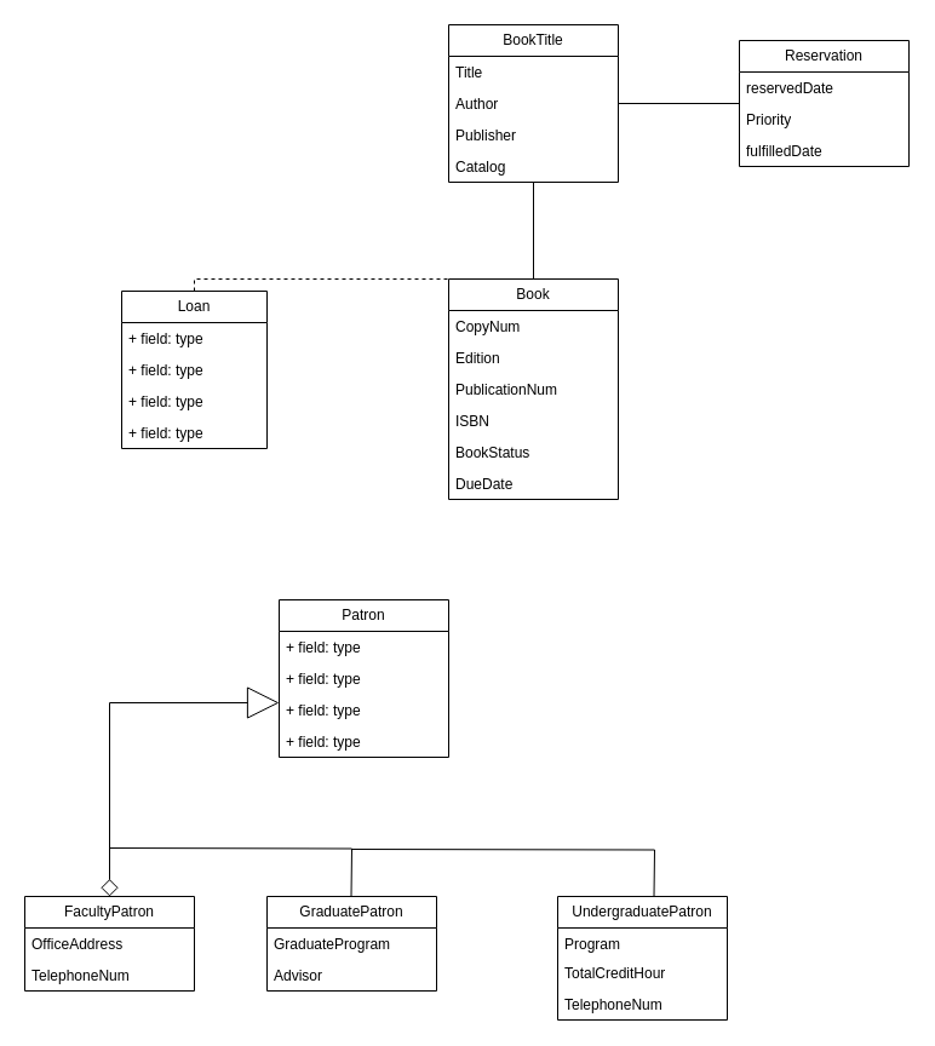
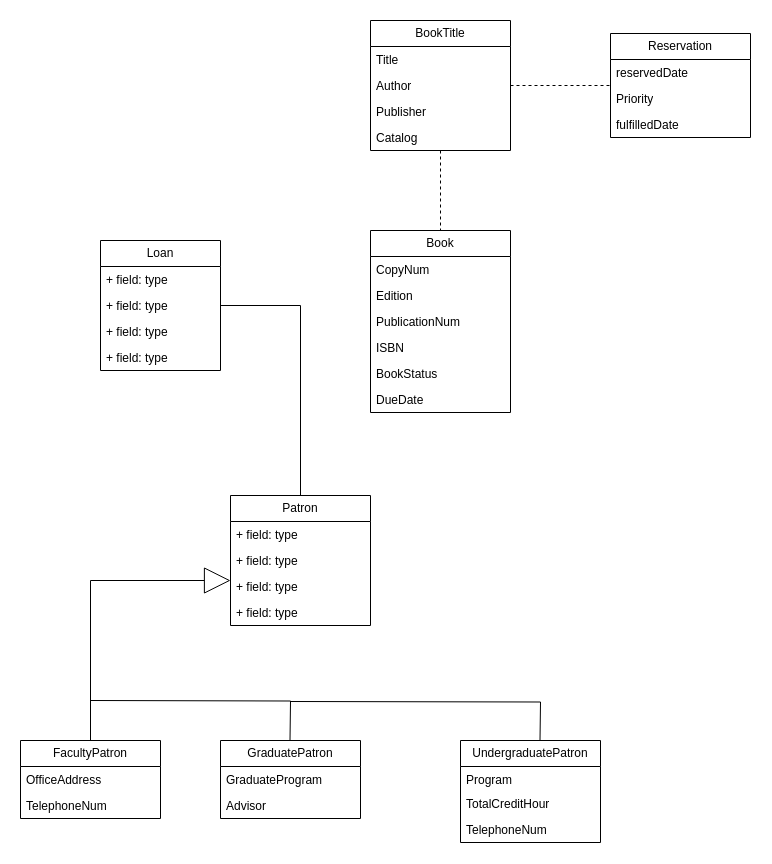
- <mxCell id="2" value="" style="edgeStyle=orthogonalEdgeStyle;rounded=0;orthogonalLoop=1;jettySize=auto;html=1;endArrow=none;endFill=0;" parent="1" source="4" target="9" edge="1"><mxGeometry relative="1" as="geometry" /></mxCell>
+ <mxCell id="2" value="" style="edgeStyle=orthogonalEdgeStyle;rounded=0;orthogonalLoop=1;jettySize=auto;html=1;endArrow=none;endFill=0;dashed=1;" parent="1" source="4" target="9" edge="1"><mxGeometry relative="1" as="geometry" /></mxCell>
- <mxCell id="3" value="" style="edgeStyle=orthogonalEdgeStyle;rounded=0;orthogonalLoop=1;jettySize=auto;html=1;endArrow=none;endFill=0;" parent="1" source="4" target="13" edge="1"><mxGeometry relative="1" as="geometry" /></mxCell>
+ <mxCell id="3" value="" style="edgeStyle=orthogonalEdgeStyle;rounded=0;orthogonalLoop=1;jettySize=auto;html=1;endArrow=none;endFill=0;dashed=1;" parent="1" source="4" target="13" edge="1"><mxGeometry relative="1" as="geometry" /></mxCell>
- <mxCell id="21" style="edgeStyle=orthogonalEdgeStyle;rounded=0;orthogonalLoop=1;jettySize=auto;html=1;exitX=0.5;exitY=0;exitDx=0;exitDy=0;entryX=0.5;entryY=0;entryDx=0;entryDy=0;dashed=1;endArrow=none;endFill=0;" parent="1" source="22" target="13" edge="1"><mxGeometry relative="1" as="geometry"><Array as="points"><mxPoint x="160" y="230" /></Array></mxGeometry></mxCell>
+ <mxCell id="20" value="" style="edgeStyle=orthogonalEdgeStyle;rounded=0;orthogonalLoop=1;jettySize=auto;html=1;startArrow=none;startFill=0;endArrow=none;endFill=0;" parent="1" source="22" target="28" edge="1"><mxGeometry relative="1" as="geometry" /></mxCell>
- <mxCell id="27" value="" style="edgeStyle=orthogonalEdgeStyle;rounded=0;orthogonalLoop=1;jettySize=auto;html=1;endArrow=diamond;endFill=0;startArrow=block;startFill=0;endSize=12;startSize=24;" parent="1" source="28" target="33" edge="1"><mxGeometry relative="1" as="geometry"><Array as="points"><mxPoint x="90" y="580" /></Array></mxGeometry></mxCell>
+ <mxCell id="27" value="" style="edgeStyle=orthogonalEdgeStyle;rounded=0;orthogonalLoop=1;jettySize=auto;html=1;endArrow=none;endFill=0;startArrow=block;startFill=0;endSize=12;startSize=24;" parent="1" source="28" target="33" edge="1"><mxGeometry relative="1" as="geometry"><Array as="points"><mxPoint x="90" y="580" /></Array></mxGeometry></mxCell>
